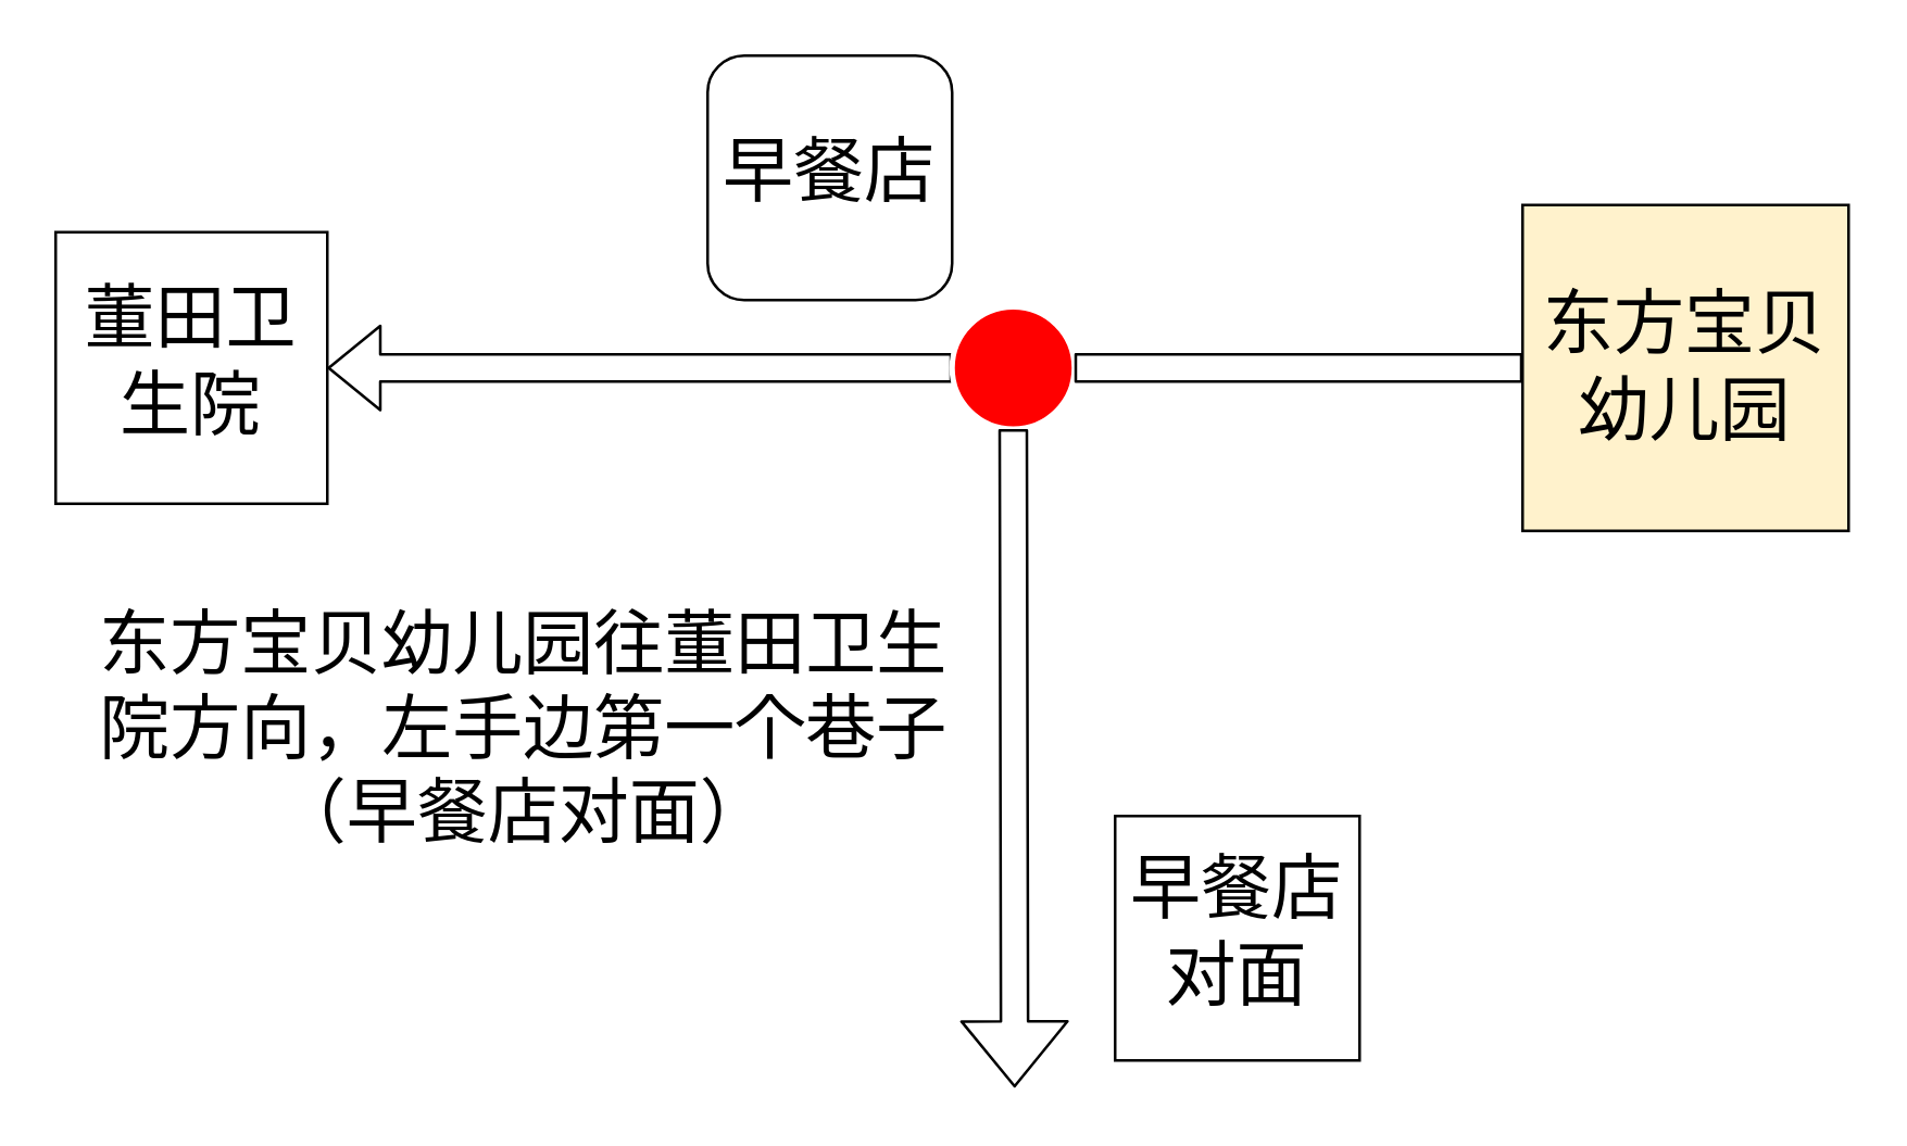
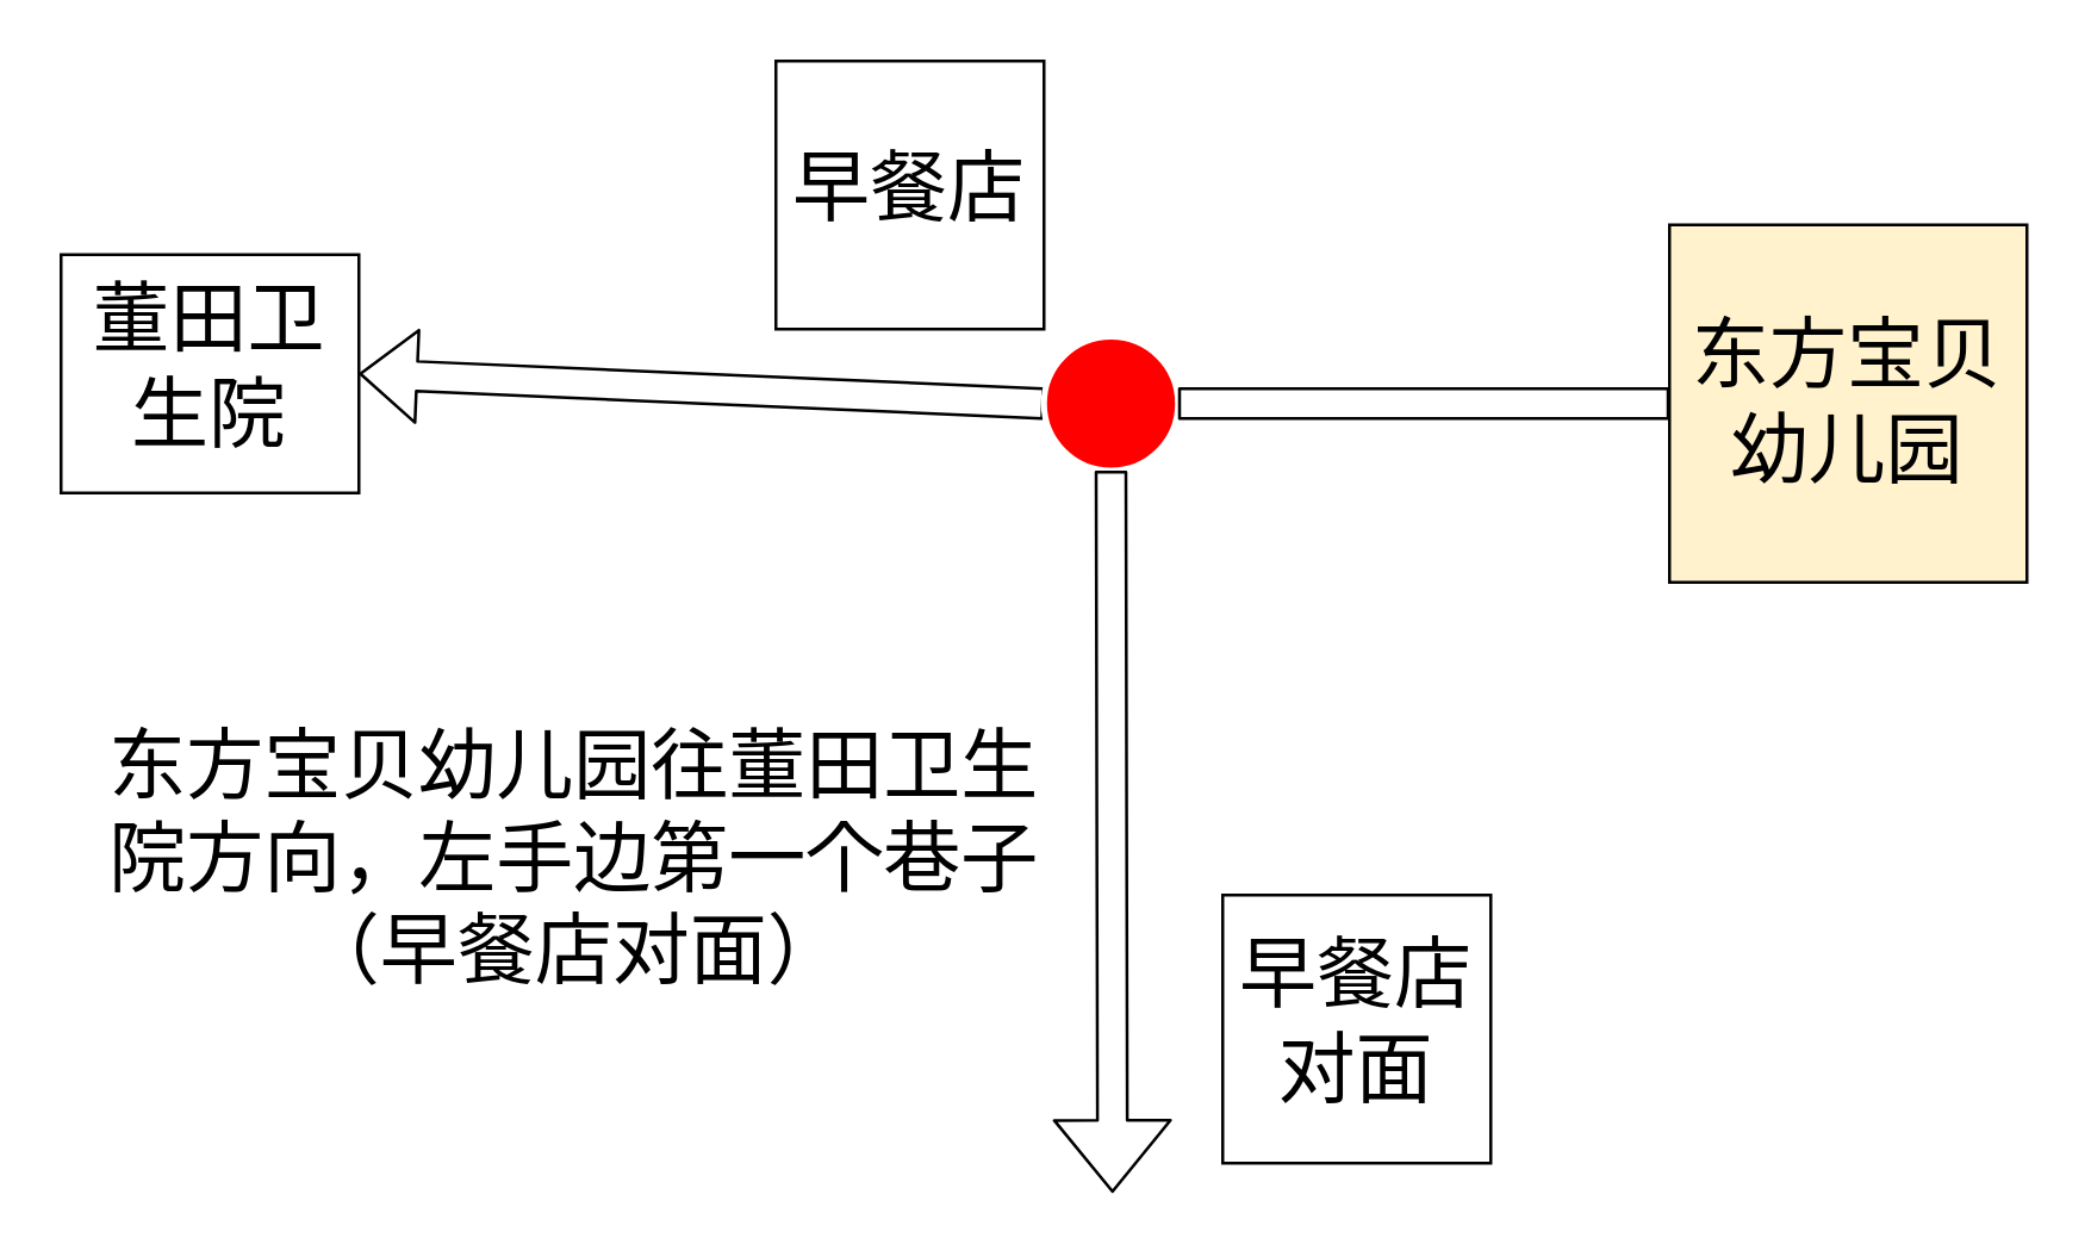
- <mxCell id="8" value="早餐店" style="whiteSpace=wrap;html=1;aspect=fixed;fontFamily=Courier New;fontSize=26;rounded=1;" vertex="1" parent="1"><mxGeometry x="260" y="20" width="90" height="90" as="geometry" /></mxCell>
+ <mxCell id="8" value="早餐店" style="whiteSpace=wrap;html=1;aspect=fixed;fontFamily=Courier New;fontSize=26;" vertex="1" parent="1"><mxGeometry x="260" y="20" width="90" height="90" as="geometry" /></mxCell>
- <mxCell id="3" value="董田卫生院" style="whiteSpace=wrap;html=1;aspect=fixed;fontFamily=Courier New;fontSize=26;" vertex="1" parent="1"><mxGeometry x="20" y="85" width="100" height="100" as="geometry" /></mxCell>
+ <mxCell id="3" value="董田卫生院" style="whiteSpace=wrap;html=1;aspect=fixed;fontFamily=Courier New;fontSize=26;" vertex="1" parent="1"><mxGeometry x="20" y="85" width="100" height="80" as="geometry" /></mxCell>
- <mxCell id="10" value="东方宝贝幼儿园往董田卫生院方向，左手边第一个巷子（早餐店对面）" style="text;html=1;strokeColor=none;fillColor=none;align=center;verticalAlign=middle;whiteSpace=wrap;rounded=0;fontFamily=Courier New;fontSize=26;" vertex="1" parent="1"><mxGeometry x="30" y="200" width="325" height="140" as="geometry" /></mxCell>
+ <mxCell id="10" value="东方宝贝幼儿园往董田卫生院方向，左手边第一个巷子（早餐店对面）" style="text;html=1;strokeColor=none;fillColor=none;align=center;verticalAlign=middle;whiteSpace=wrap;rounded=0;fontFamily=Courier New;fontSize=26;" vertex="1" parent="1"><mxGeometry x="30" y="220" width="325" height="140" as="geometry" /></mxCell>
